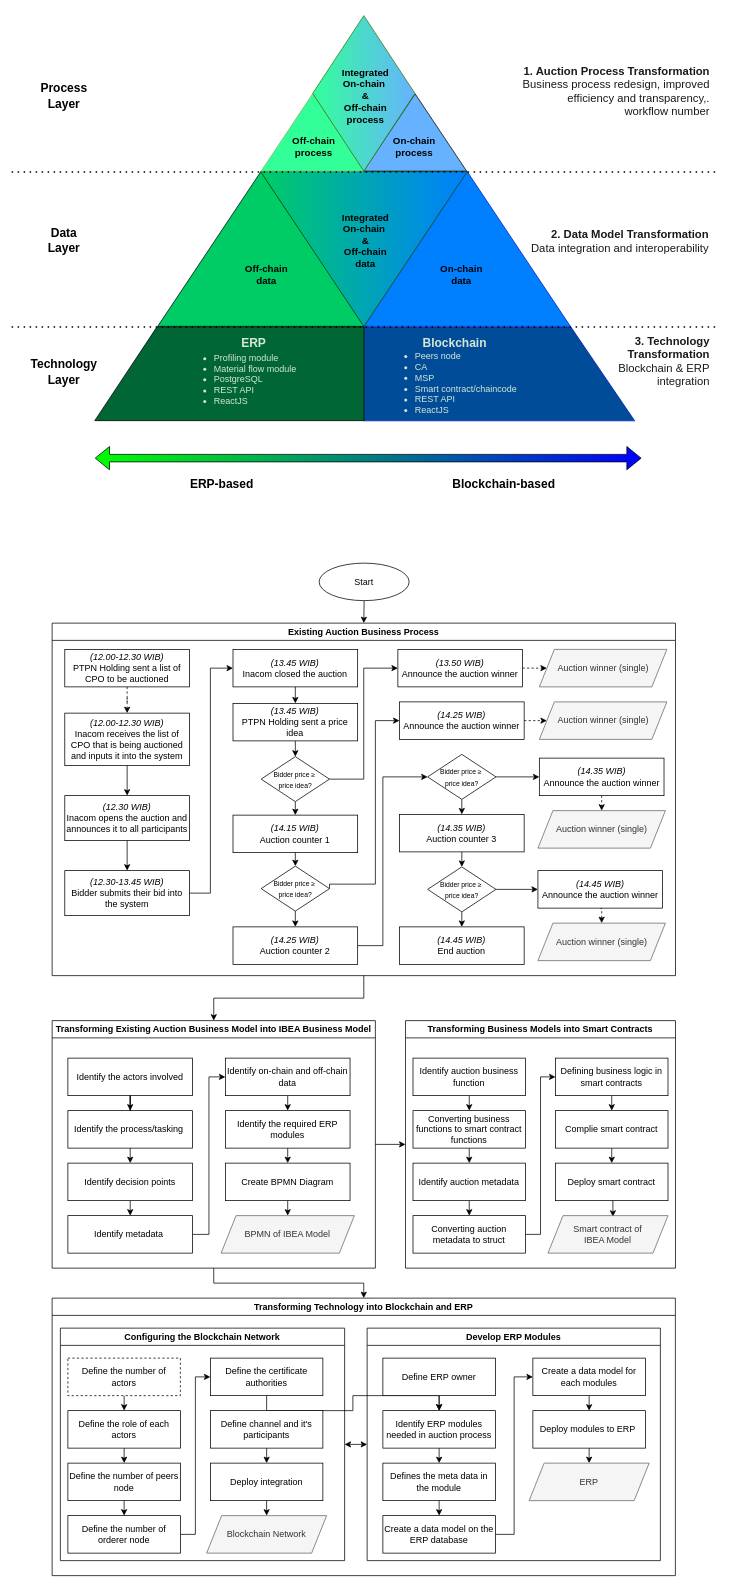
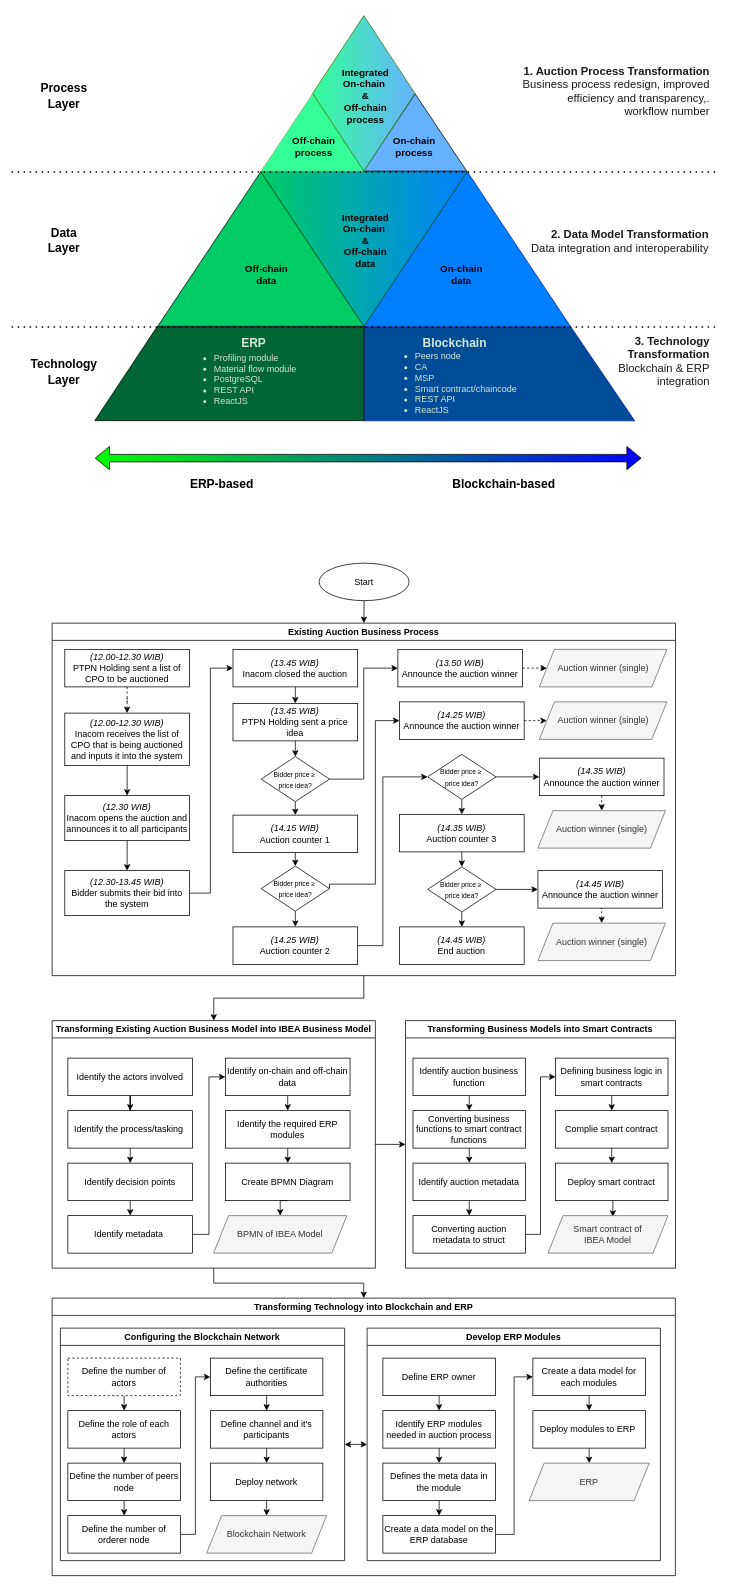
- <mxCell id="55" value="&lt;div&gt;BPMN of IBEA Model&lt;/div&gt;" style="shape=parallelogram;perimeter=parallelogramPerimeter;whiteSpace=wrap;html=1;fixedSize=1;fillColor=#f5f5f5;fontColor=#333333;strokeColor=#666666;" parent="51" vertex="1"><mxGeometry x="225.27" y="260" width="177.69" height="50" as="geometry" /></mxCell>
+ <mxCell id="55" value="&lt;div&gt;BPMN of IBEA Model&lt;/div&gt;" style="shape=parallelogram;perimeter=parallelogramPerimeter;whiteSpace=wrap;html=1;fixedSize=1;fillColor=#f5f5f5;fontColor=#333333;strokeColor=#666666;" parent="51" vertex="1"><mxGeometry x="215.27" y="260" width="177.69" height="50" as="geometry" /></mxCell>
- <mxCell id="94" style="edgeStyle=orthogonalEdgeStyle;rounded=0;orthogonalLoop=1;jettySize=auto;html=1;exitX=0.5;exitY=1;exitDx=0;exitDy=0;" parent="85" source="95" target="105" edge="1"><mxGeometry relative="1" as="geometry" /></mxCell>
+ <mxCell id="94" style="edgeStyle=orthogonalEdgeStyle;rounded=0;orthogonalLoop=1;jettySize=auto;html=1;exitX=0.5;exitY=1;exitDx=0;exitDy=0;entryX=0.5;entryY=0;entryDx=0;entryDy=0;" parent="85" source="95" target="97" edge="1"><mxGeometry relative="1" as="geometry" /></mxCell>
- <mxCell id="99" value="Deploy integration" style="rounded=0;whiteSpace=wrap;html=1;labelBorderColor=none;" parent="85" vertex="1"><mxGeometry x="200" y="180" width="150" height="50" as="geometry" /></mxCell>
+ <mxCell id="99" value="Deploy network" style="rounded=0;whiteSpace=wrap;html=1;labelBorderColor=none;" parent="85" vertex="1"><mxGeometry x="200" y="180" width="150" height="50" as="geometry" /></mxCell>
